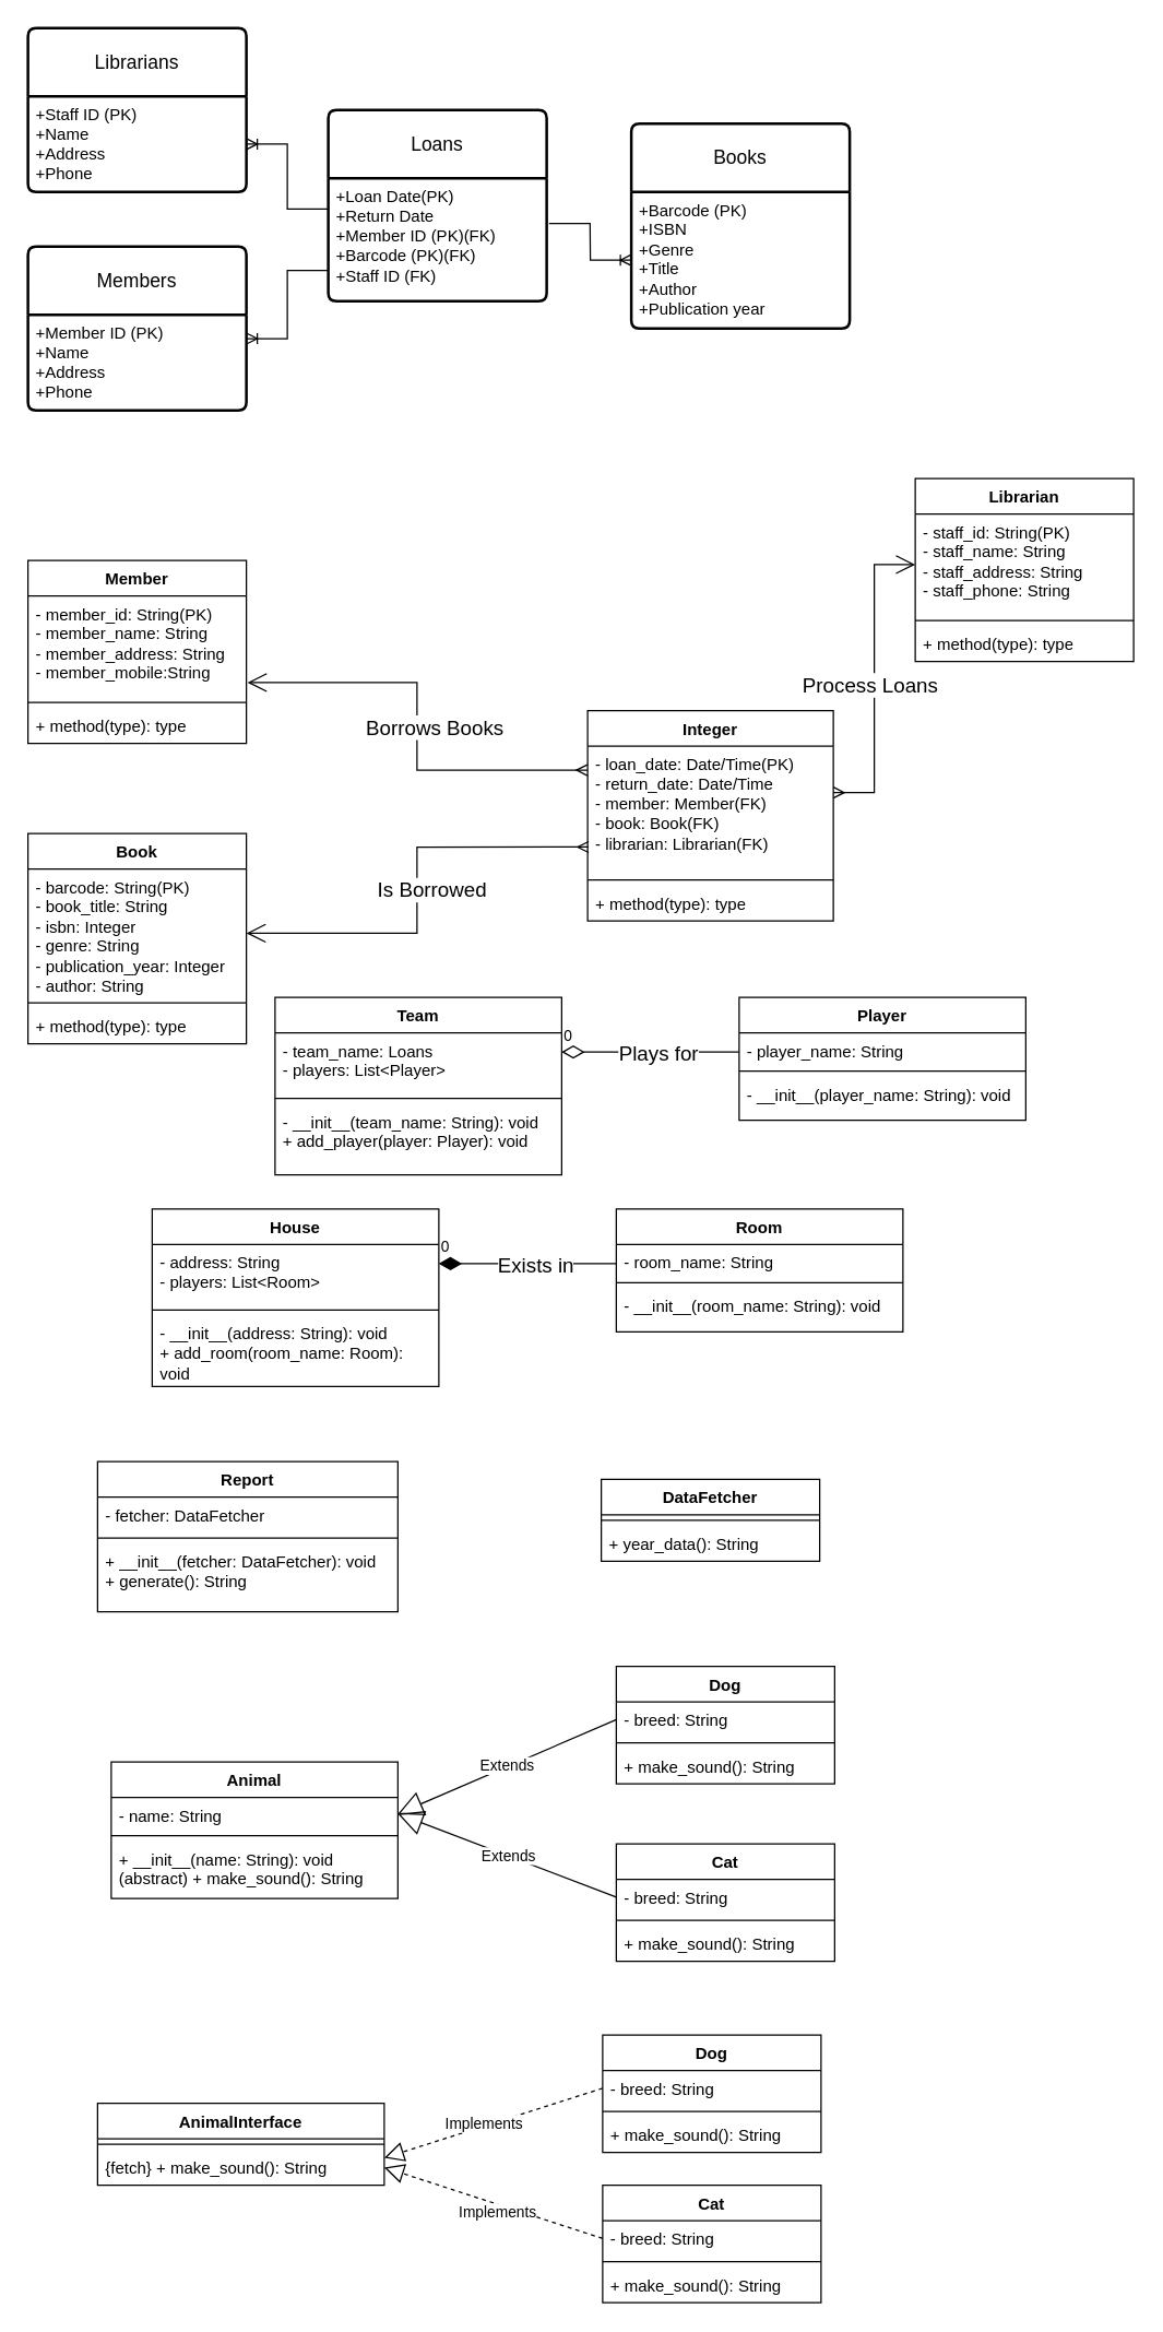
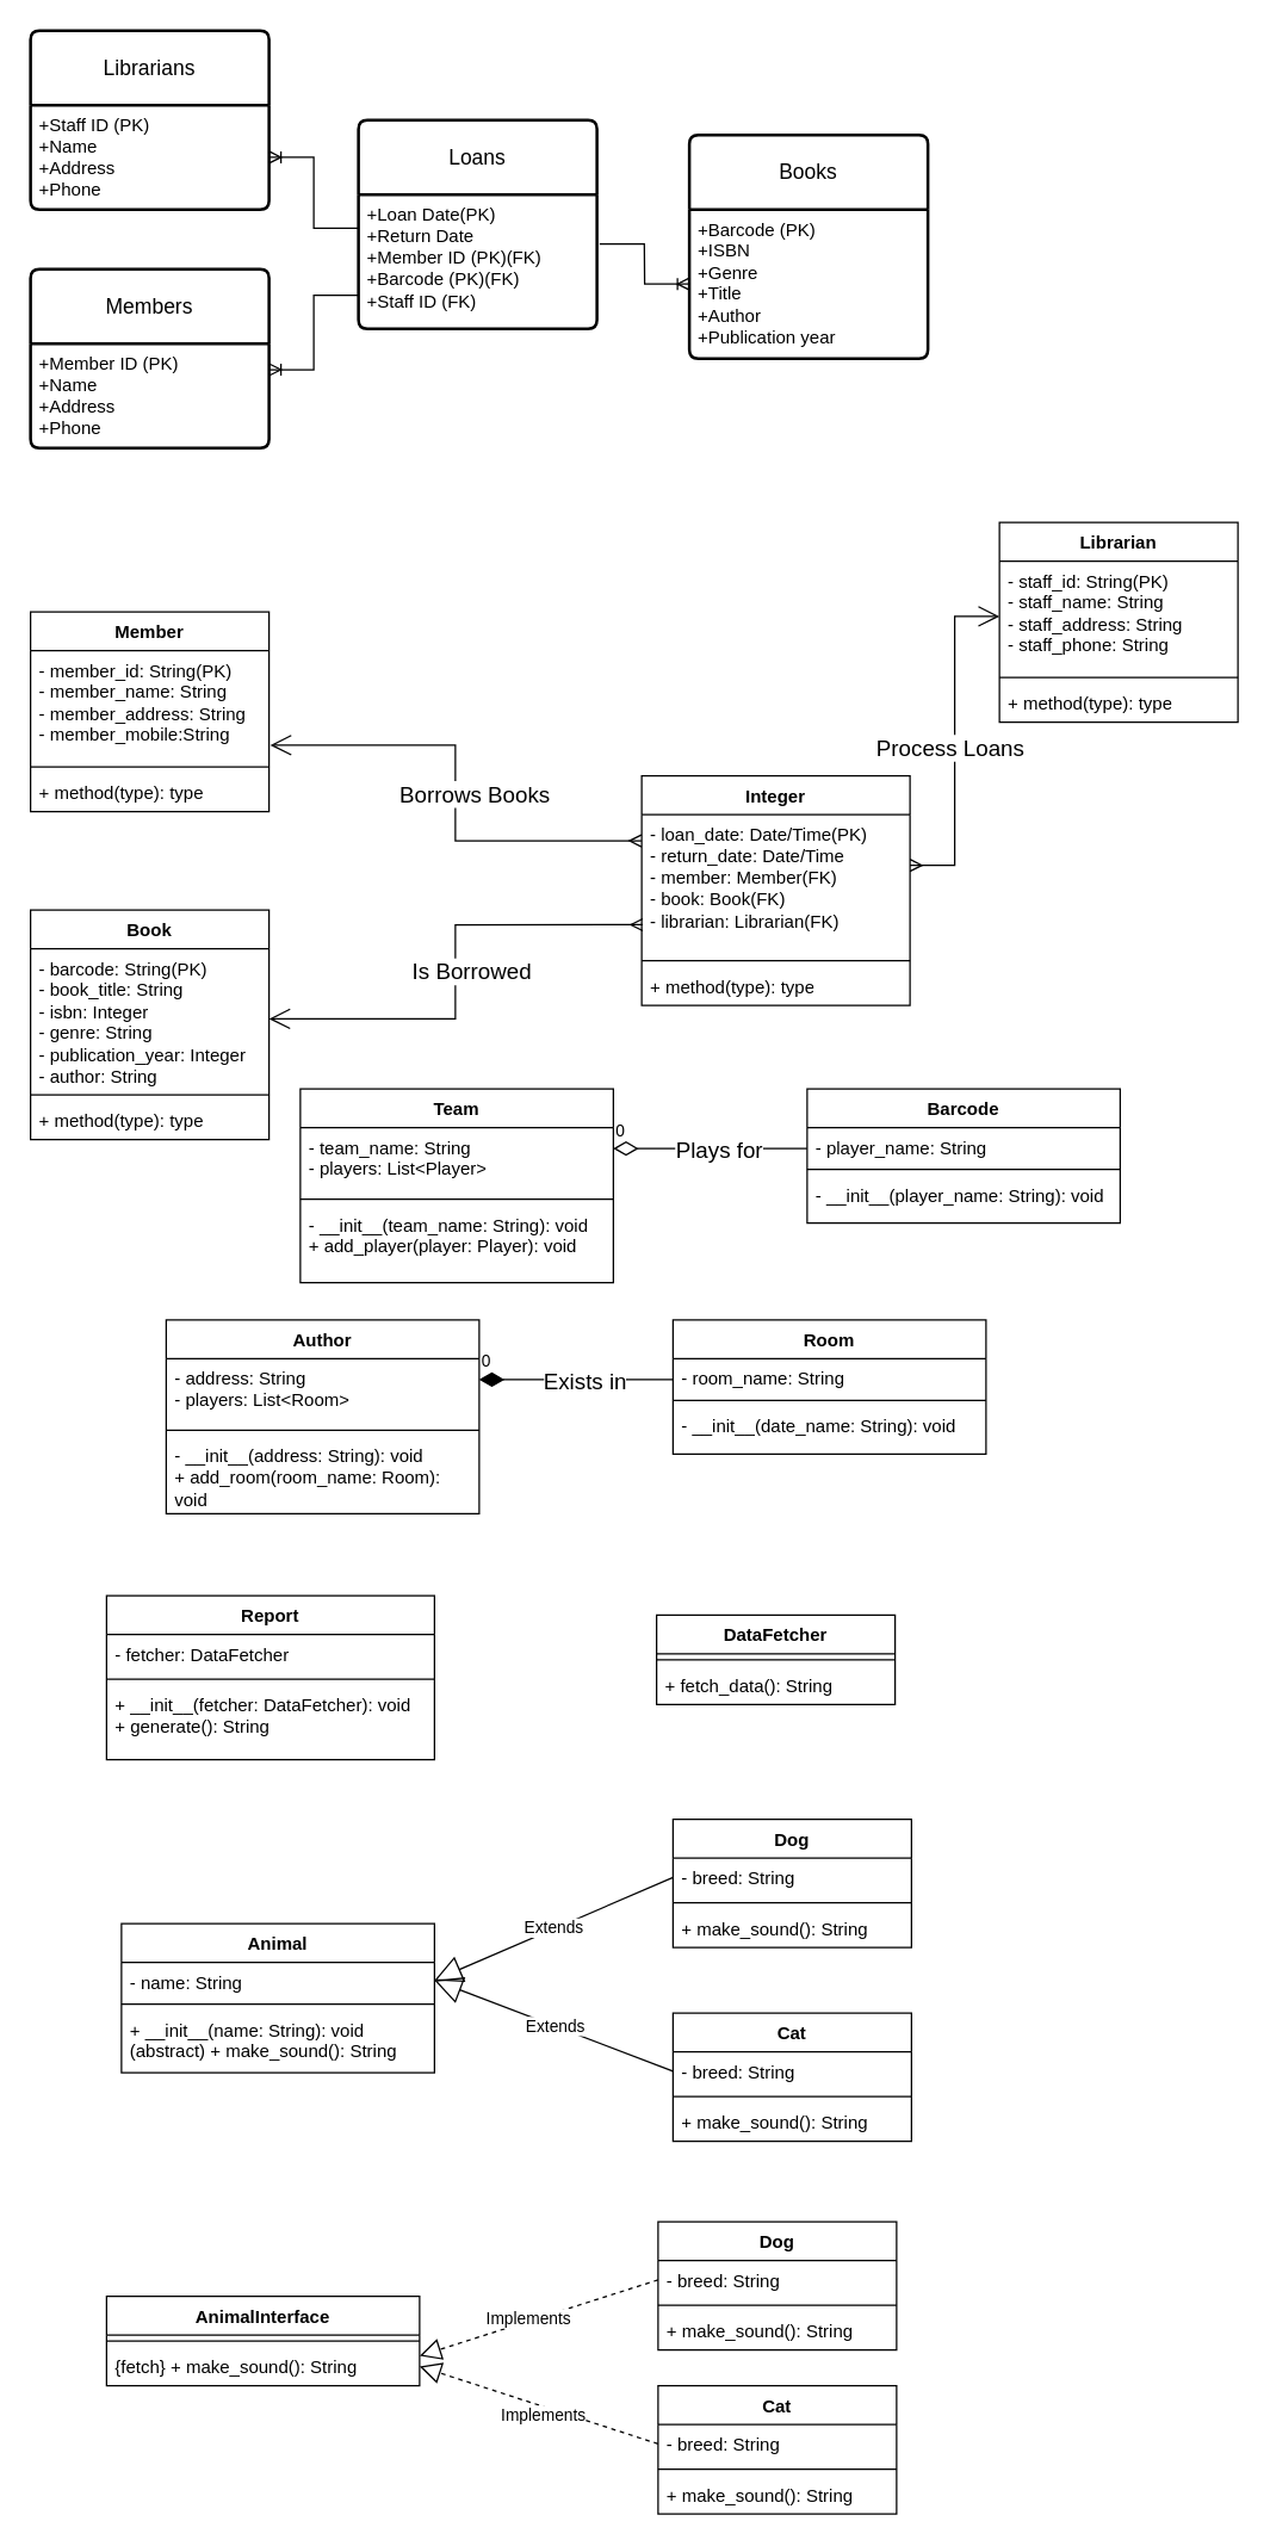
- <mxCell id="35" value="Player" style="swimlane;fontStyle=1;align=center;verticalAlign=top;childLayout=stackLayout;horizontal=1;startSize=26;horizontalStack=0;resizeParent=1;resizeParentMax=0;resizeLast=0;collapsible=1;marginBottom=0;whiteSpace=wrap;html=1;" vertex="1" parent="1"><mxGeometry x="541" y="730" width="210" height="90" as="geometry" /></mxCell>
+ <mxCell id="35" value="Barcode" style="swimlane;fontStyle=1;align=center;verticalAlign=top;childLayout=stackLayout;horizontal=1;startSize=26;horizontalStack=0;resizeParent=1;resizeParentMax=0;resizeLast=0;collapsible=1;marginBottom=0;whiteSpace=wrap;html=1;" vertex="1" parent="1"><mxGeometry x="541" y="730" width="210" height="90" as="geometry" /></mxCell>
- <mxCell id="40" value="- team_name: Loans&lt;div&gt;- players: List&amp;lt;Player&amp;gt;&lt;/div&gt;" style="text;strokeColor=none;fillColor=none;align=left;verticalAlign=top;spacingLeft=4;spacingRight=4;overflow=hidden;rotatable=0;points=[[0,0.5],[1,0.5]];portConstraint=eastwest;whiteSpace=wrap;html=1;" vertex="1" parent="39"><mxGeometry y="26" width="210" height="44" as="geometry" /></mxCell>
+ <mxCell id="40" value="- team_name: String&lt;div&gt;- players: List&amp;lt;Player&amp;gt;&lt;/div&gt;" style="text;strokeColor=none;fillColor=none;align=left;verticalAlign=top;spacingLeft=4;spacingRight=4;overflow=hidden;rotatable=0;points=[[0,0.5],[1,0.5]];portConstraint=eastwest;whiteSpace=wrap;html=1;" vertex="1" parent="39"><mxGeometry y="26" width="210" height="44" as="geometry" /></mxCell>
- <mxCell id="49" value="House" style="swimlane;fontStyle=1;align=center;verticalAlign=top;childLayout=stackLayout;horizontal=1;startSize=26;horizontalStack=0;resizeParent=1;resizeParentMax=0;resizeLast=0;collapsible=1;marginBottom=0;whiteSpace=wrap;html=1;" vertex="1" parent="1"><mxGeometry x="111" y="885" width="210" height="130" as="geometry" /></mxCell>
+ <mxCell id="49" value="Author" style="swimlane;fontStyle=1;align=center;verticalAlign=top;childLayout=stackLayout;horizontal=1;startSize=26;horizontalStack=0;resizeParent=1;resizeParentMax=0;resizeLast=0;collapsible=1;marginBottom=0;whiteSpace=wrap;html=1;" vertex="1" parent="1"><mxGeometry x="111" y="885" width="210" height="130" as="geometry" /></mxCell>
- <mxCell id="48" value="- __init__(room_name: String): void" style="text;strokeColor=none;fillColor=none;align=left;verticalAlign=top;spacingLeft=4;spacingRight=4;overflow=hidden;rotatable=0;points=[[0,0.5],[1,0.5]];portConstraint=eastwest;whiteSpace=wrap;html=1;" vertex="1" parent="45"><mxGeometry y="58" width="210" height="32" as="geometry" /></mxCell>
+ <mxCell id="48" value="- __init__(date_name: String): void" style="text;strokeColor=none;fillColor=none;align=left;verticalAlign=top;spacingLeft=4;spacingRight=4;overflow=hidden;rotatable=0;points=[[0,0.5],[1,0.5]];portConstraint=eastwest;whiteSpace=wrap;html=1;" vertex="1" parent="45"><mxGeometry y="58" width="210" height="32" as="geometry" /></mxCell>
- <mxCell id="71" value="+ year_data(): String" style="text;strokeColor=none;fillColor=none;align=left;verticalAlign=top;spacingLeft=4;spacingRight=4;overflow=hidden;rotatable=0;points=[[0,0.5],[1,0.5]];portConstraint=eastwest;whiteSpace=wrap;html=1;" vertex="1" parent="69"><mxGeometry y="34" width="160" height="26" as="geometry" /></mxCell>
+ <mxCell id="71" value="+ fetch_data(): String" style="text;strokeColor=none;fillColor=none;align=left;verticalAlign=top;spacingLeft=4;spacingRight=4;overflow=hidden;rotatable=0;points=[[0,0.5],[1,0.5]];portConstraint=eastwest;whiteSpace=wrap;html=1;" vertex="1" parent="69"><mxGeometry y="34" width="160" height="26" as="geometry" /></mxCell>
